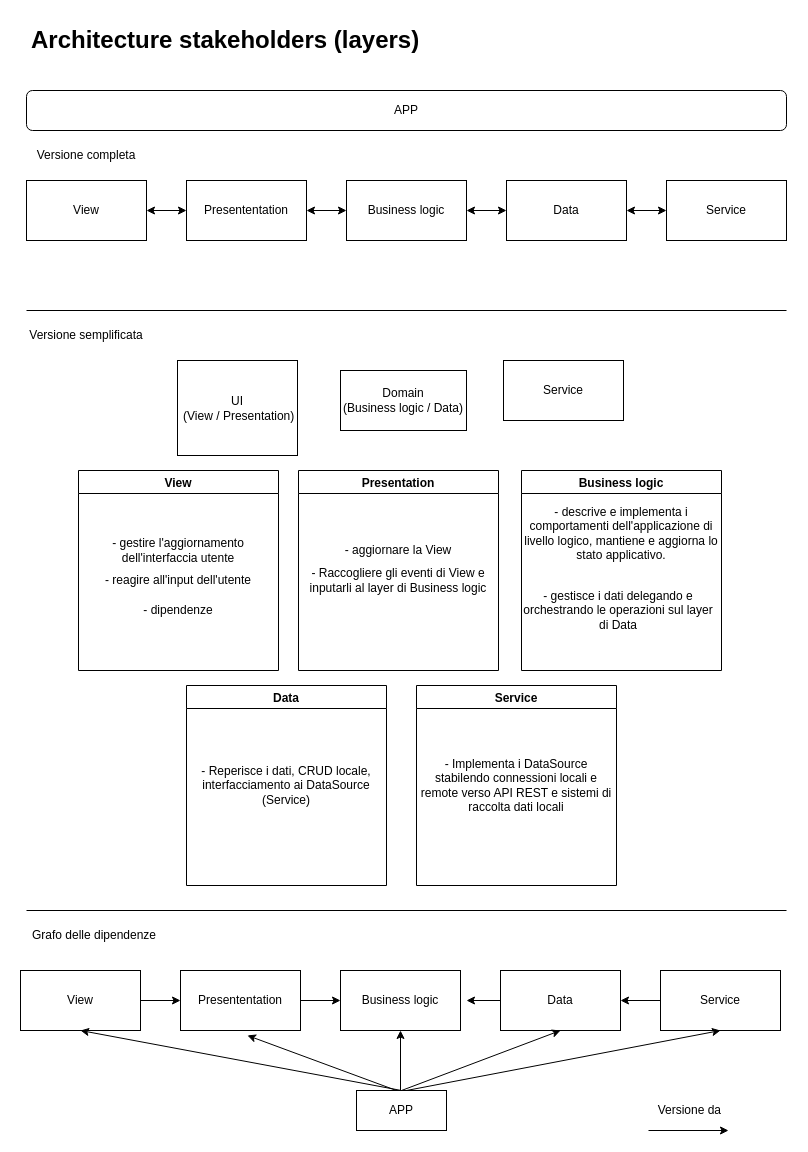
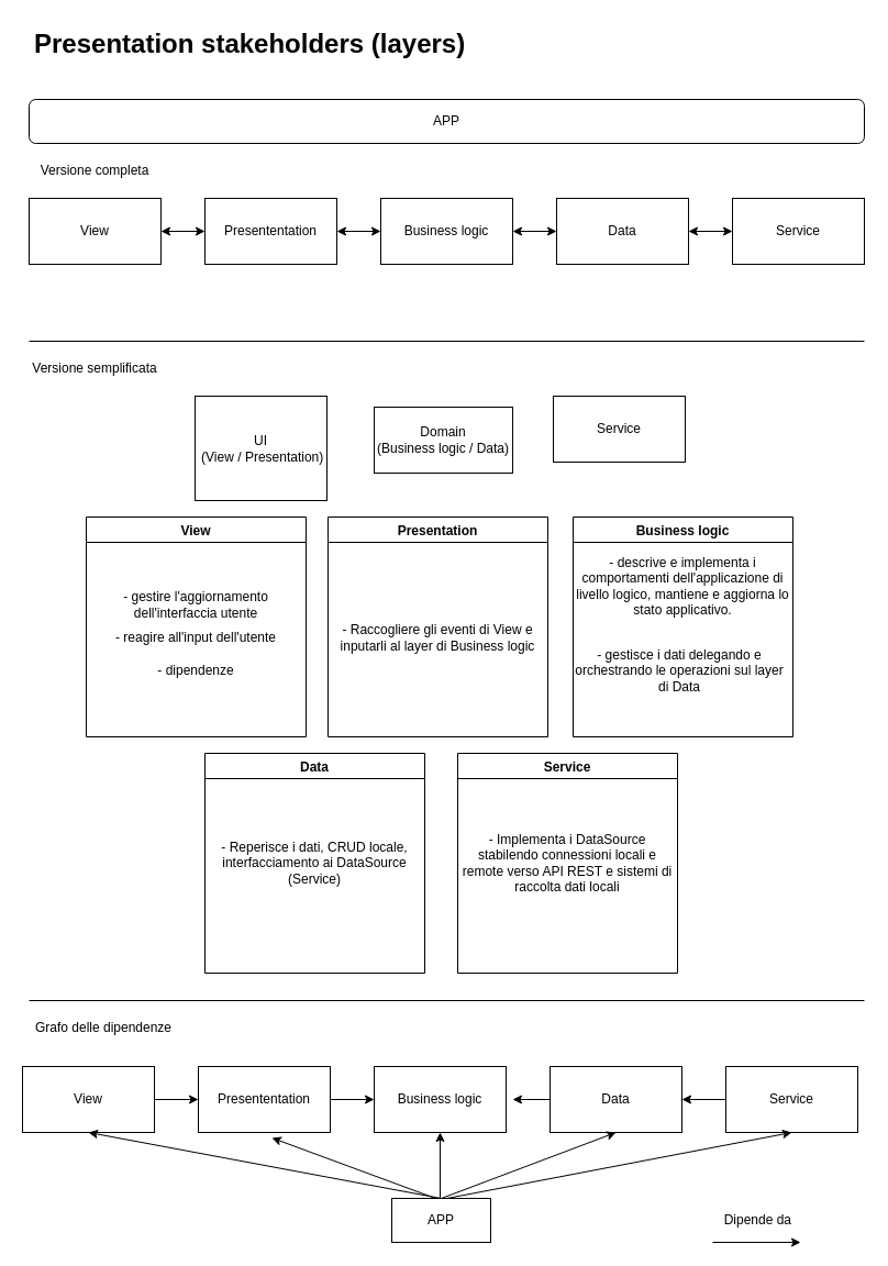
- <mxCell id="2" value="&lt;h1&gt;Architecture stakeholders (layers)&lt;/h1&gt;" style="text;html=1;strokeColor=none;fillColor=none;spacing=5;spacingTop=-20;whiteSpace=wrap;overflow=hidden;rounded=0;" parent="1" vertex="1"><mxGeometry x="26" y="20" width="760" height="70" as="geometry" /></mxCell>
+ <mxCell id="2" value="&lt;h1&gt;Presentation stakeholders (layers)&lt;/h1&gt;" style="text;html=1;strokeColor=none;fillColor=none;spacing=5;spacingTop=-20;whiteSpace=wrap;overflow=hidden;rounded=0;" parent="1" vertex="1"><mxGeometry x="26" y="20" width="760" height="70" as="geometry" /></mxCell>
- <mxCell id="19" value="- aggiornare la View" style="text;html=1;strokeColor=none;fillColor=none;align=center;verticalAlign=middle;whiteSpace=wrap;rounded=0;" parent="18" vertex="1"><mxGeometry y="65" width="200" height="30" as="geometry" /></mxCell>
- <mxCell id="51" value="Versione da&amp;nbsp;" style="text;html=1;strokeColor=none;fillColor=none;align=center;verticalAlign=middle;whiteSpace=wrap;rounded=0;" vertex="1" parent="1"><mxGeometry x="646" y="1095" width="90" height="30" as="geometry" /></mxCell>
+ <mxCell id="51" value="Dipende da&amp;nbsp;" style="text;html=1;strokeColor=none;fillColor=none;align=center;verticalAlign=middle;whiteSpace=wrap;rounded=0;" vertex="1" parent="1"><mxGeometry x="646" y="1095" width="90" height="30" as="geometry" /></mxCell>
